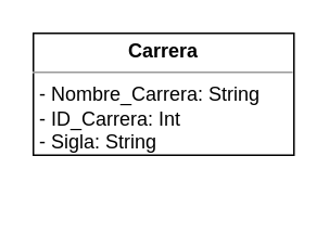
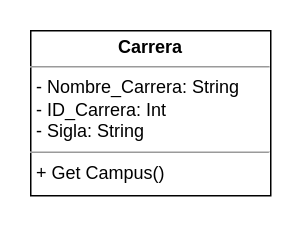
- <mxCell id="2" value="&lt;p style=&quot;margin:0px;margin-top:4px;text-align:center;&quot;&gt;&lt;b&gt;Carrera&lt;/b&gt;&lt;/p&gt;&lt;hr size=&quot;1&quot;&gt;&lt;p style=&quot;margin:0px;margin-left:4px;&quot;&gt;- Nombre_Carrera: String&lt;/p&gt;&lt;p style=&quot;margin:0px;margin-left:4px;&quot;&gt;- ID_Carrera: Int&lt;/p&gt;&lt;p style=&quot;margin:0px;margin-left:4px;&quot;&gt;- Sigla: String&lt;/p&gt;&lt;hr size=&quot;1&quot;&gt;&lt;p style=&quot;margin:0px;margin-left:4px;&quot;&gt;+ Get Campus()&lt;/p&gt;" style="verticalAlign=top;align=left;overflow=fill;fontSize=12;fontFamily=Helvetica;html=1;" vertex="1" parent="1"><mxGeometry x="20" y="20" width="160" height="75" as="geometry" /></mxCell>
+ <mxCell id="2" value="&lt;p style=&quot;margin:0px;margin-top:4px;text-align:center;&quot;&gt;&lt;b&gt;Carrera&lt;/b&gt;&lt;/p&gt;&lt;hr size=&quot;1&quot;&gt;&lt;p style=&quot;margin:0px;margin-left:4px;&quot;&gt;- Nombre_Carrera: String&lt;/p&gt;&lt;p style=&quot;margin:0px;margin-left:4px;&quot;&gt;- ID_Carrera: Int&lt;/p&gt;&lt;p style=&quot;margin:0px;margin-left:4px;&quot;&gt;- Sigla: String&lt;/p&gt;&lt;hr size=&quot;1&quot;&gt;&lt;p style=&quot;margin:0px;margin-left:4px;&quot;&gt;+ Get Campus()&lt;/p&gt;" style="verticalAlign=top;align=left;overflow=fill;fontSize=12;fontFamily=Helvetica;html=1;" vertex="1" parent="1"><mxGeometry x="20" y="20" width="160" height="110" as="geometry" /></mxCell>
